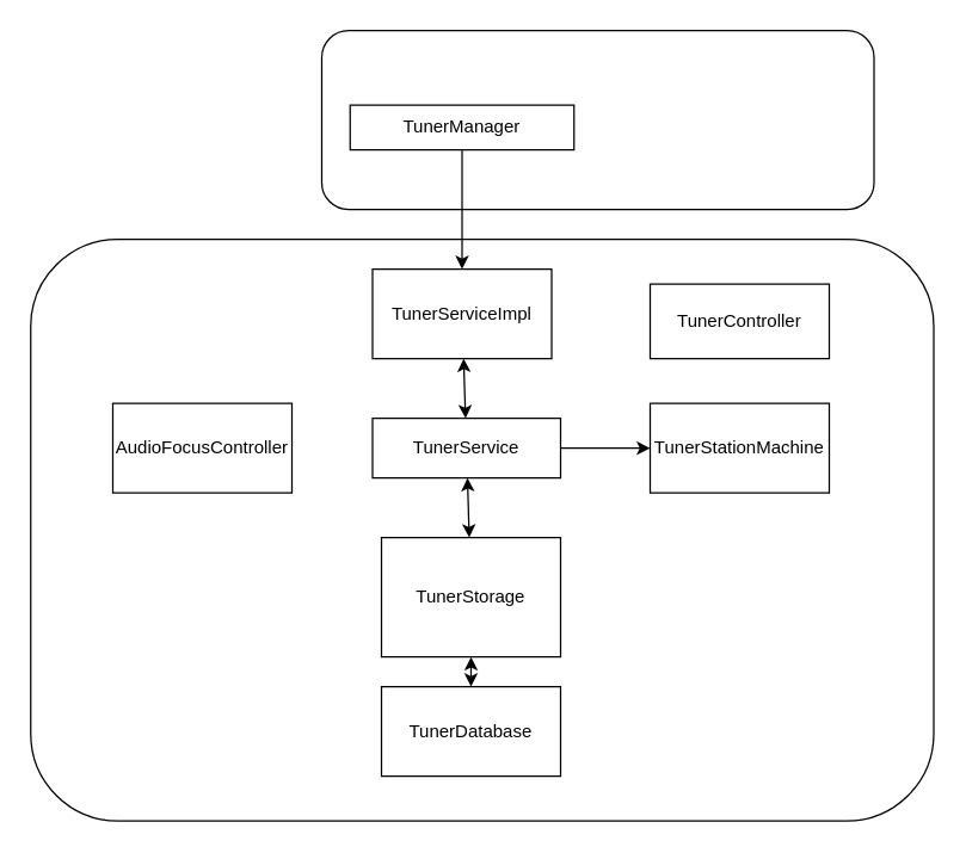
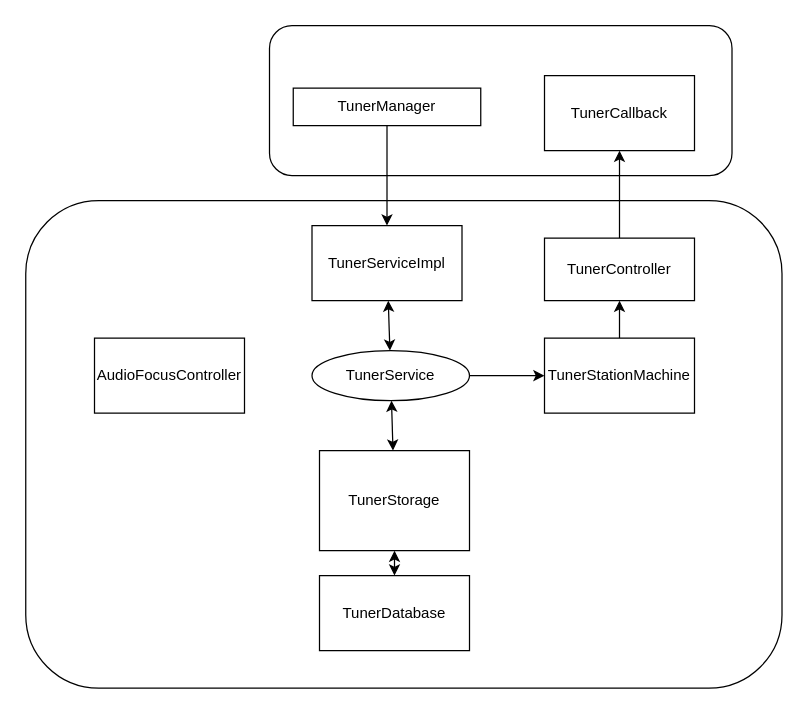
+ <mxCell id="6" value="TunerCallback" style="rounded=0;whiteSpace=wrap;html=1;" vertex="1" parent="1"><mxGeometry x="435" y="60" width="120" height="60" as="geometry" /></mxCell>
+ <mxCell id="8" value="" style="edgeStyle=orthogonalEdgeStyle;rounded=0;orthogonalLoop=1;jettySize=auto;html=1;" edge="1" parent="1" source="9" target="6"><mxGeometry relative="1" as="geometry" /></mxCell>
+ <mxCell id="10" style="edgeStyle=orthogonalEdgeStyle;rounded=0;orthogonalLoop=1;jettySize=auto;html=1;" edge="1" parent="1" source="11" target="9"><mxGeometry relative="1" as="geometry" /></mxCell>
- <mxCell id="7" value="TunerService" style="rounded=0;whiteSpace=wrap;html=1;" vertex="1" parent="1"><mxGeometry x="249" y="280" width="126" height="40" as="geometry" /></mxCell>
+ <mxCell id="7" value="TunerService" style="ellipse;whiteSpace=wrap;html=1;" vertex="1" parent="1"><mxGeometry x="249" y="280" width="126" height="40" as="geometry" /></mxCell>
